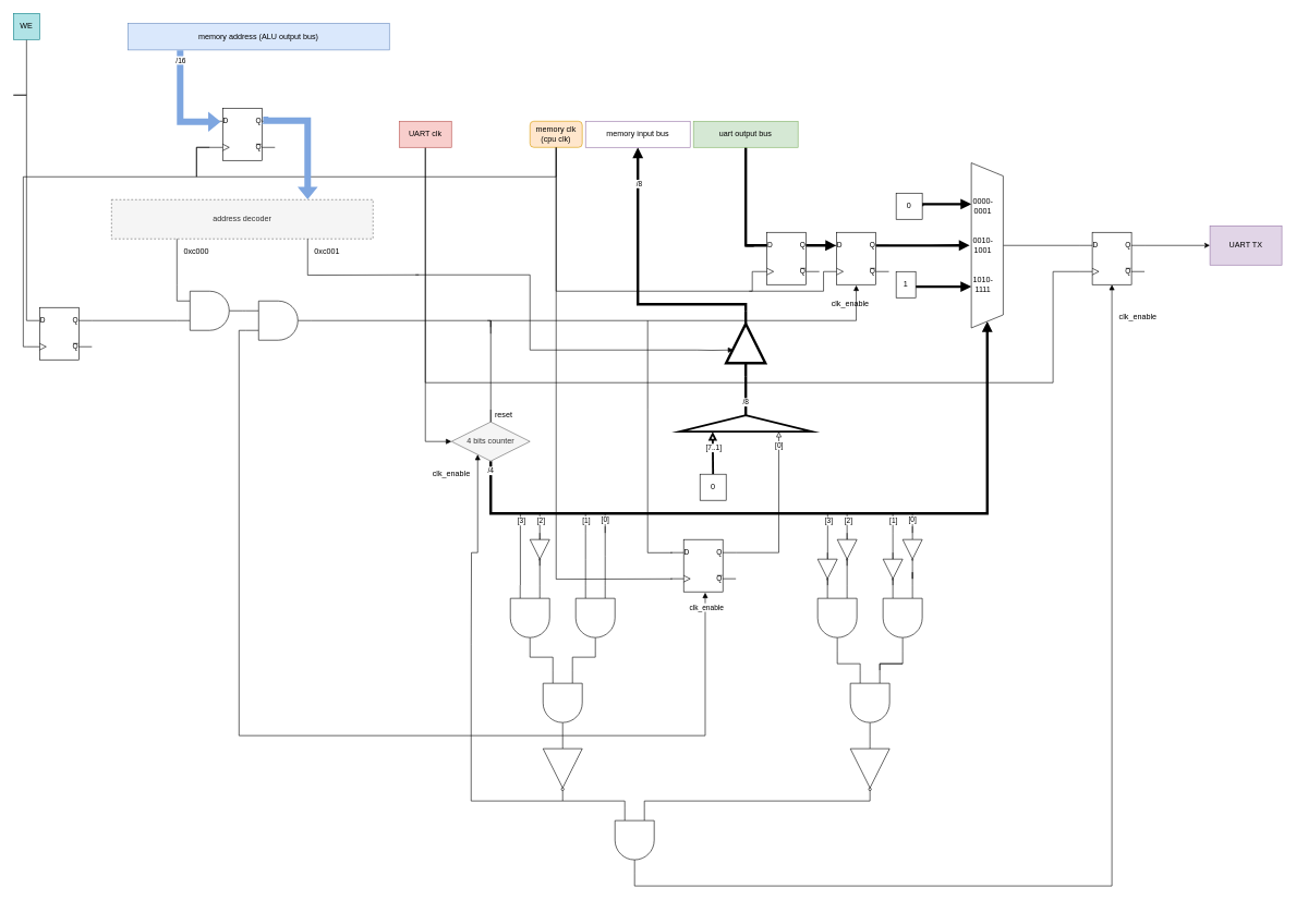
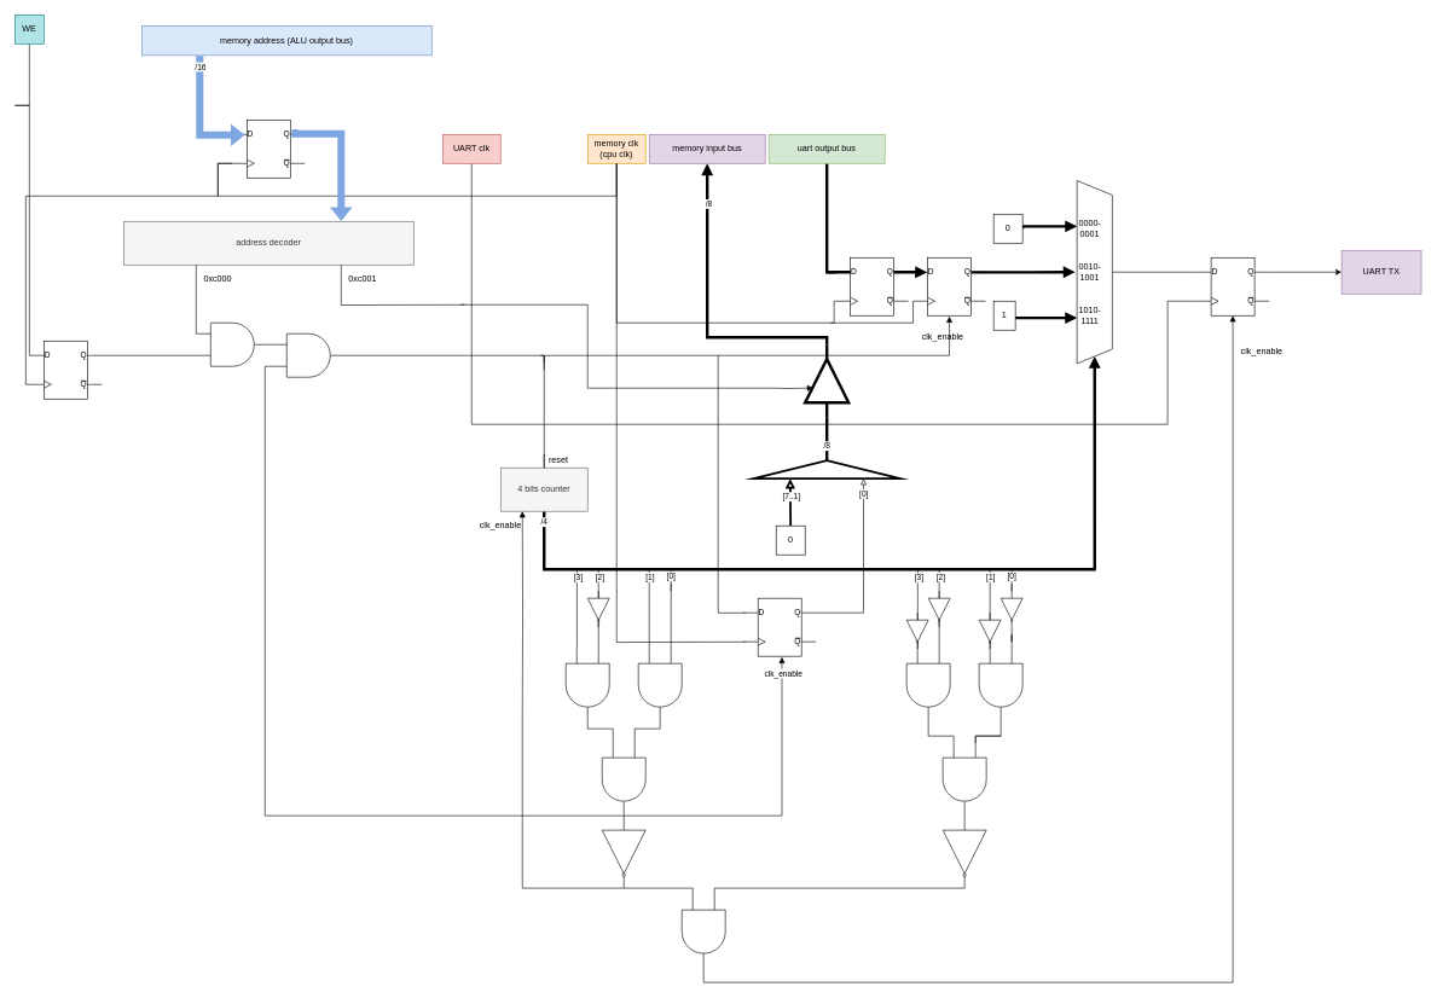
- <mxCell id="14" value="memory clk (cpu clk)" style="whiteSpace=wrap;html=1;fillColor=#ffe6cc;strokeColor=#d79b00;rounded=1;" parent="1" vertex="1"><mxGeometry x="810" y="185" width="80" height="40" as="geometry" /></mxCell>
+ <mxCell id="14" value="memory clk (cpu clk)" style="rounded=0;whiteSpace=wrap;html=1;fillColor=#ffe6cc;strokeColor=#d79b00;" parent="1" vertex="1"><mxGeometry x="810" y="185" width="80" height="40" as="geometry" /></mxCell>
- <mxCell id="118" value="memory input bus" style="rounded=0;whiteSpace=wrap;html=1;fillColor=#ffffff;strokeColor=#9673a6;" parent="1" vertex="1"><mxGeometry x="895" y="185" width="160" height="40" as="geometry" /></mxCell>
+ <mxCell id="118" value="memory input bus" style="rounded=0;whiteSpace=wrap;html=1;fillColor=#e1d5e7;strokeColor=#9673a6;" parent="1" vertex="1"><mxGeometry x="895" y="185" width="160" height="40" as="geometry" /></mxCell>
- <mxCell id="10" value="address decoder" style="rounded=0;whiteSpace=wrap;html=1;fillColor=#f5f5f5;strokeColor=#666666;fontColor=#333333;dashed=1;" parent="1" vertex="1"><mxGeometry x="170" y="305" width="400" height="60" as="geometry" /></mxCell>
+ <mxCell id="10" value="address decoder" style="rounded=0;whiteSpace=wrap;html=1;fillColor=#f5f5f5;strokeColor=#666666;fontColor=#333333;" parent="1" vertex="1"><mxGeometry x="170" y="305" width="400" height="60" as="geometry" /></mxCell>
- <mxCell id="31" style="edgeStyle=orthogonalEdgeStyle;rounded=0;orthogonalLoop=1;jettySize=auto;html=1;entryX=0;entryY=0.5;entryDx=0;entryDy=0;endArrow=block;endFill=1;strokeColor=#000000;strokeWidth=1;fillColor=#7EA6E0;" parent="1" source="33" target="30" edge="1"><mxGeometry relative="1" as="geometry" /></mxCell>
- <mxCell id="30" value="4 bits counter" style="rhombus;whiteSpace=wrap;html=1;strokeColor=#666666;strokeWidth=1;fillColor=#f5f5f5;fontColor=#333333;" parent="1" vertex="1"><mxGeometry x="690" y="645" width="120" height="60" as="geometry" /></mxCell>
+ <mxCell id="30" value="4 bits counter" style="rounded=0;whiteSpace=wrap;html=1;strokeColor=#666666;strokeWidth=1;fillColor=#f5f5f5;fontColor=#333333;" parent="1" vertex="1"><mxGeometry x="690" y="645" width="120" height="60" as="geometry" /></mxCell>
